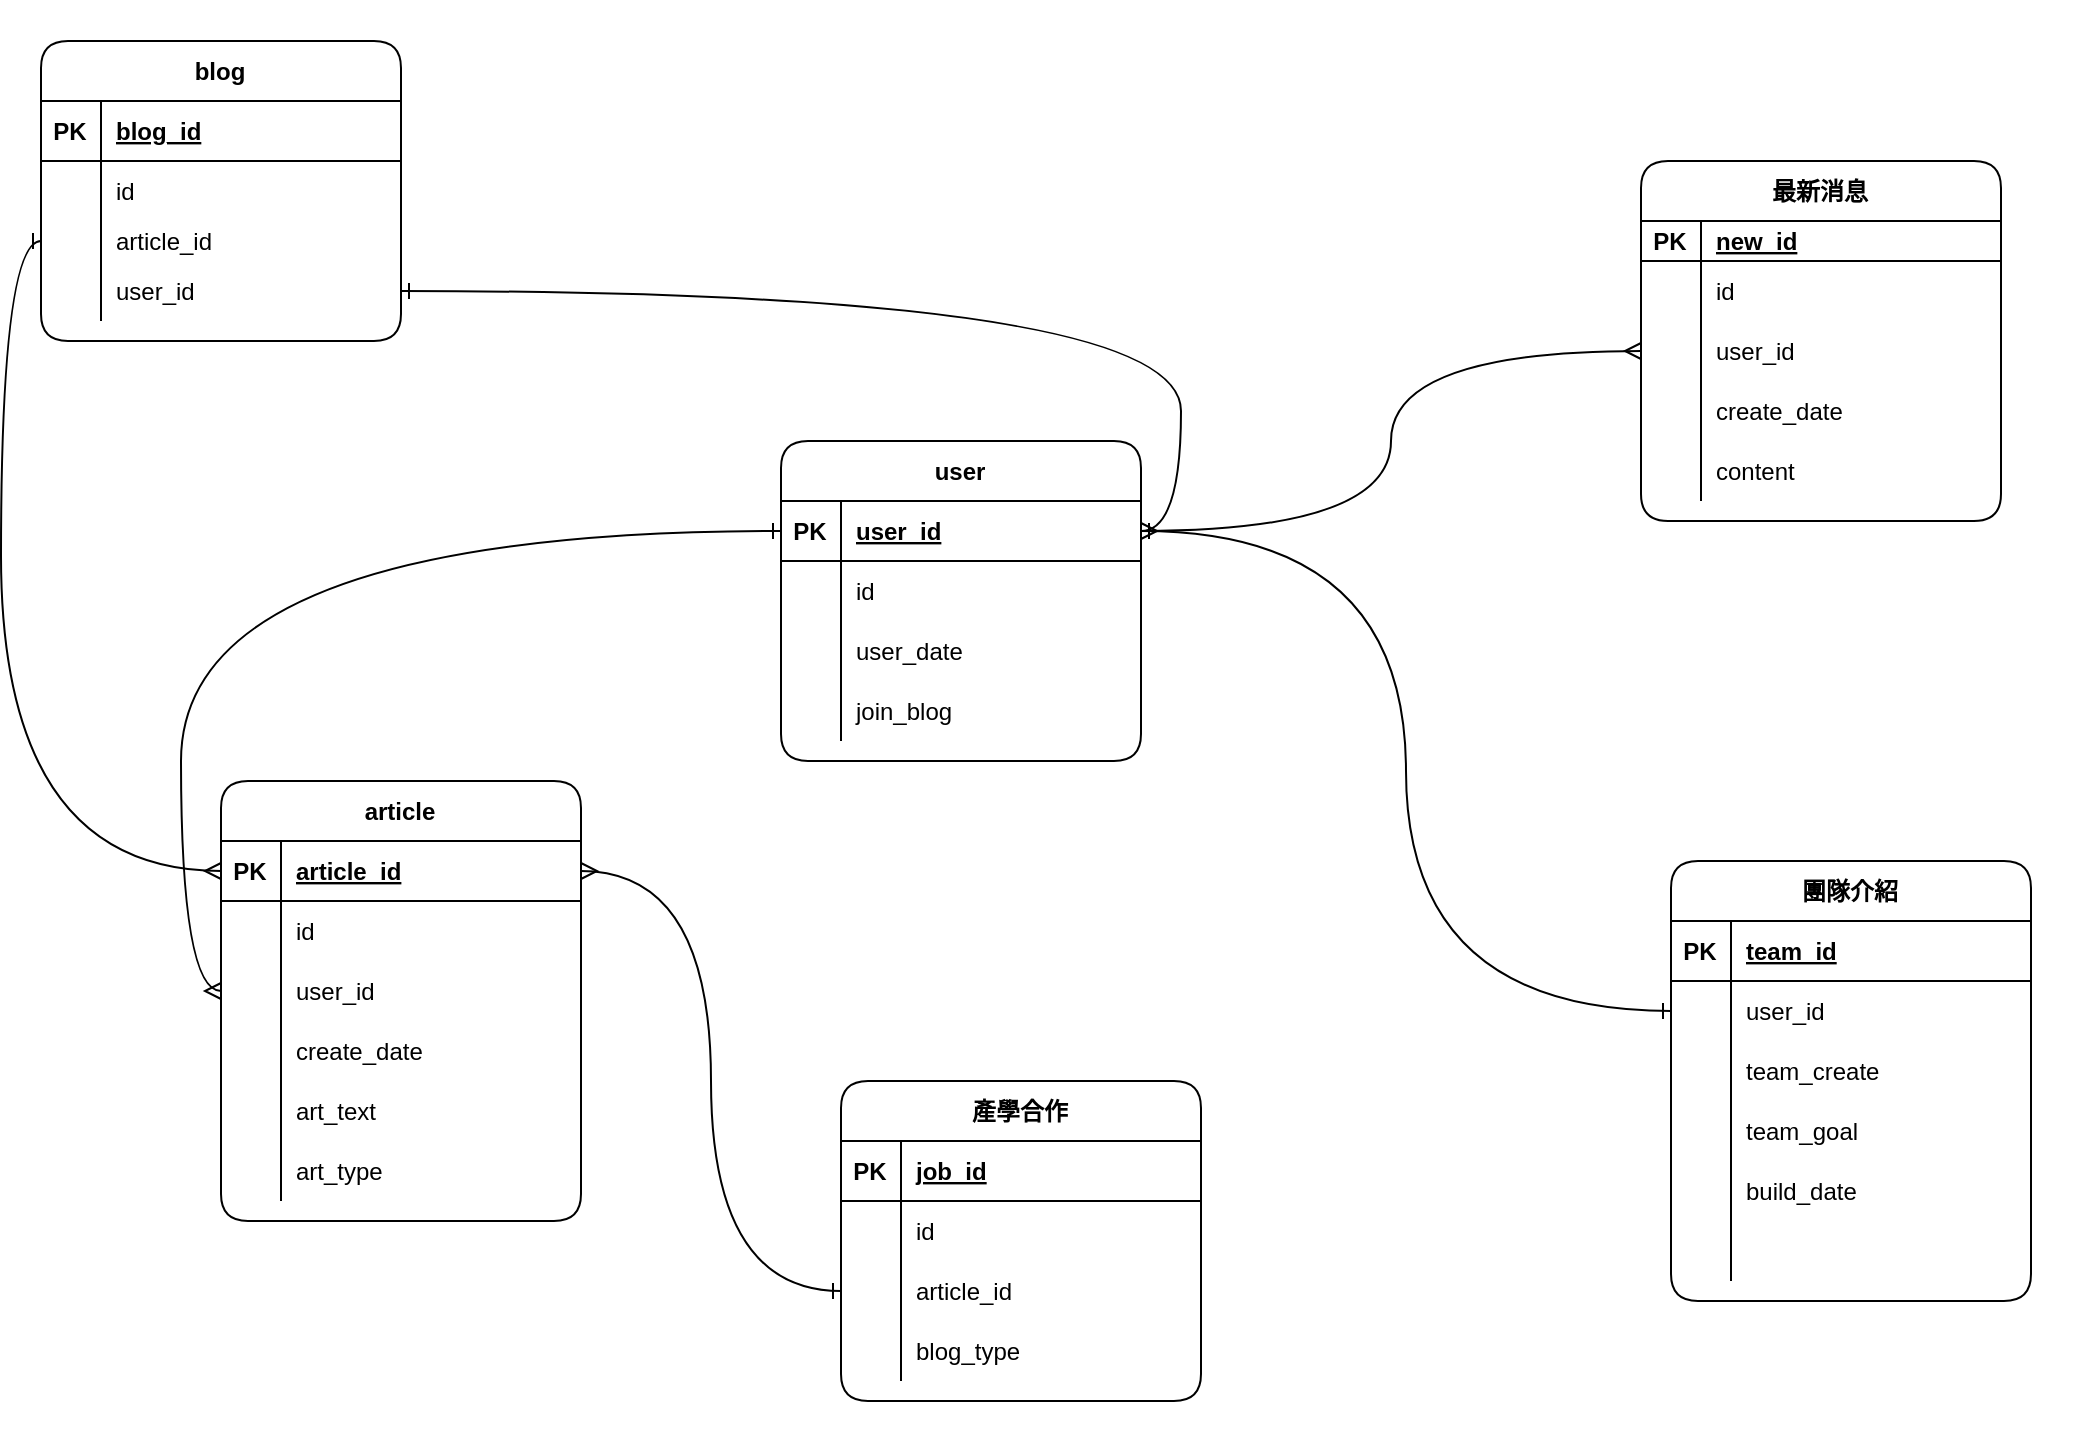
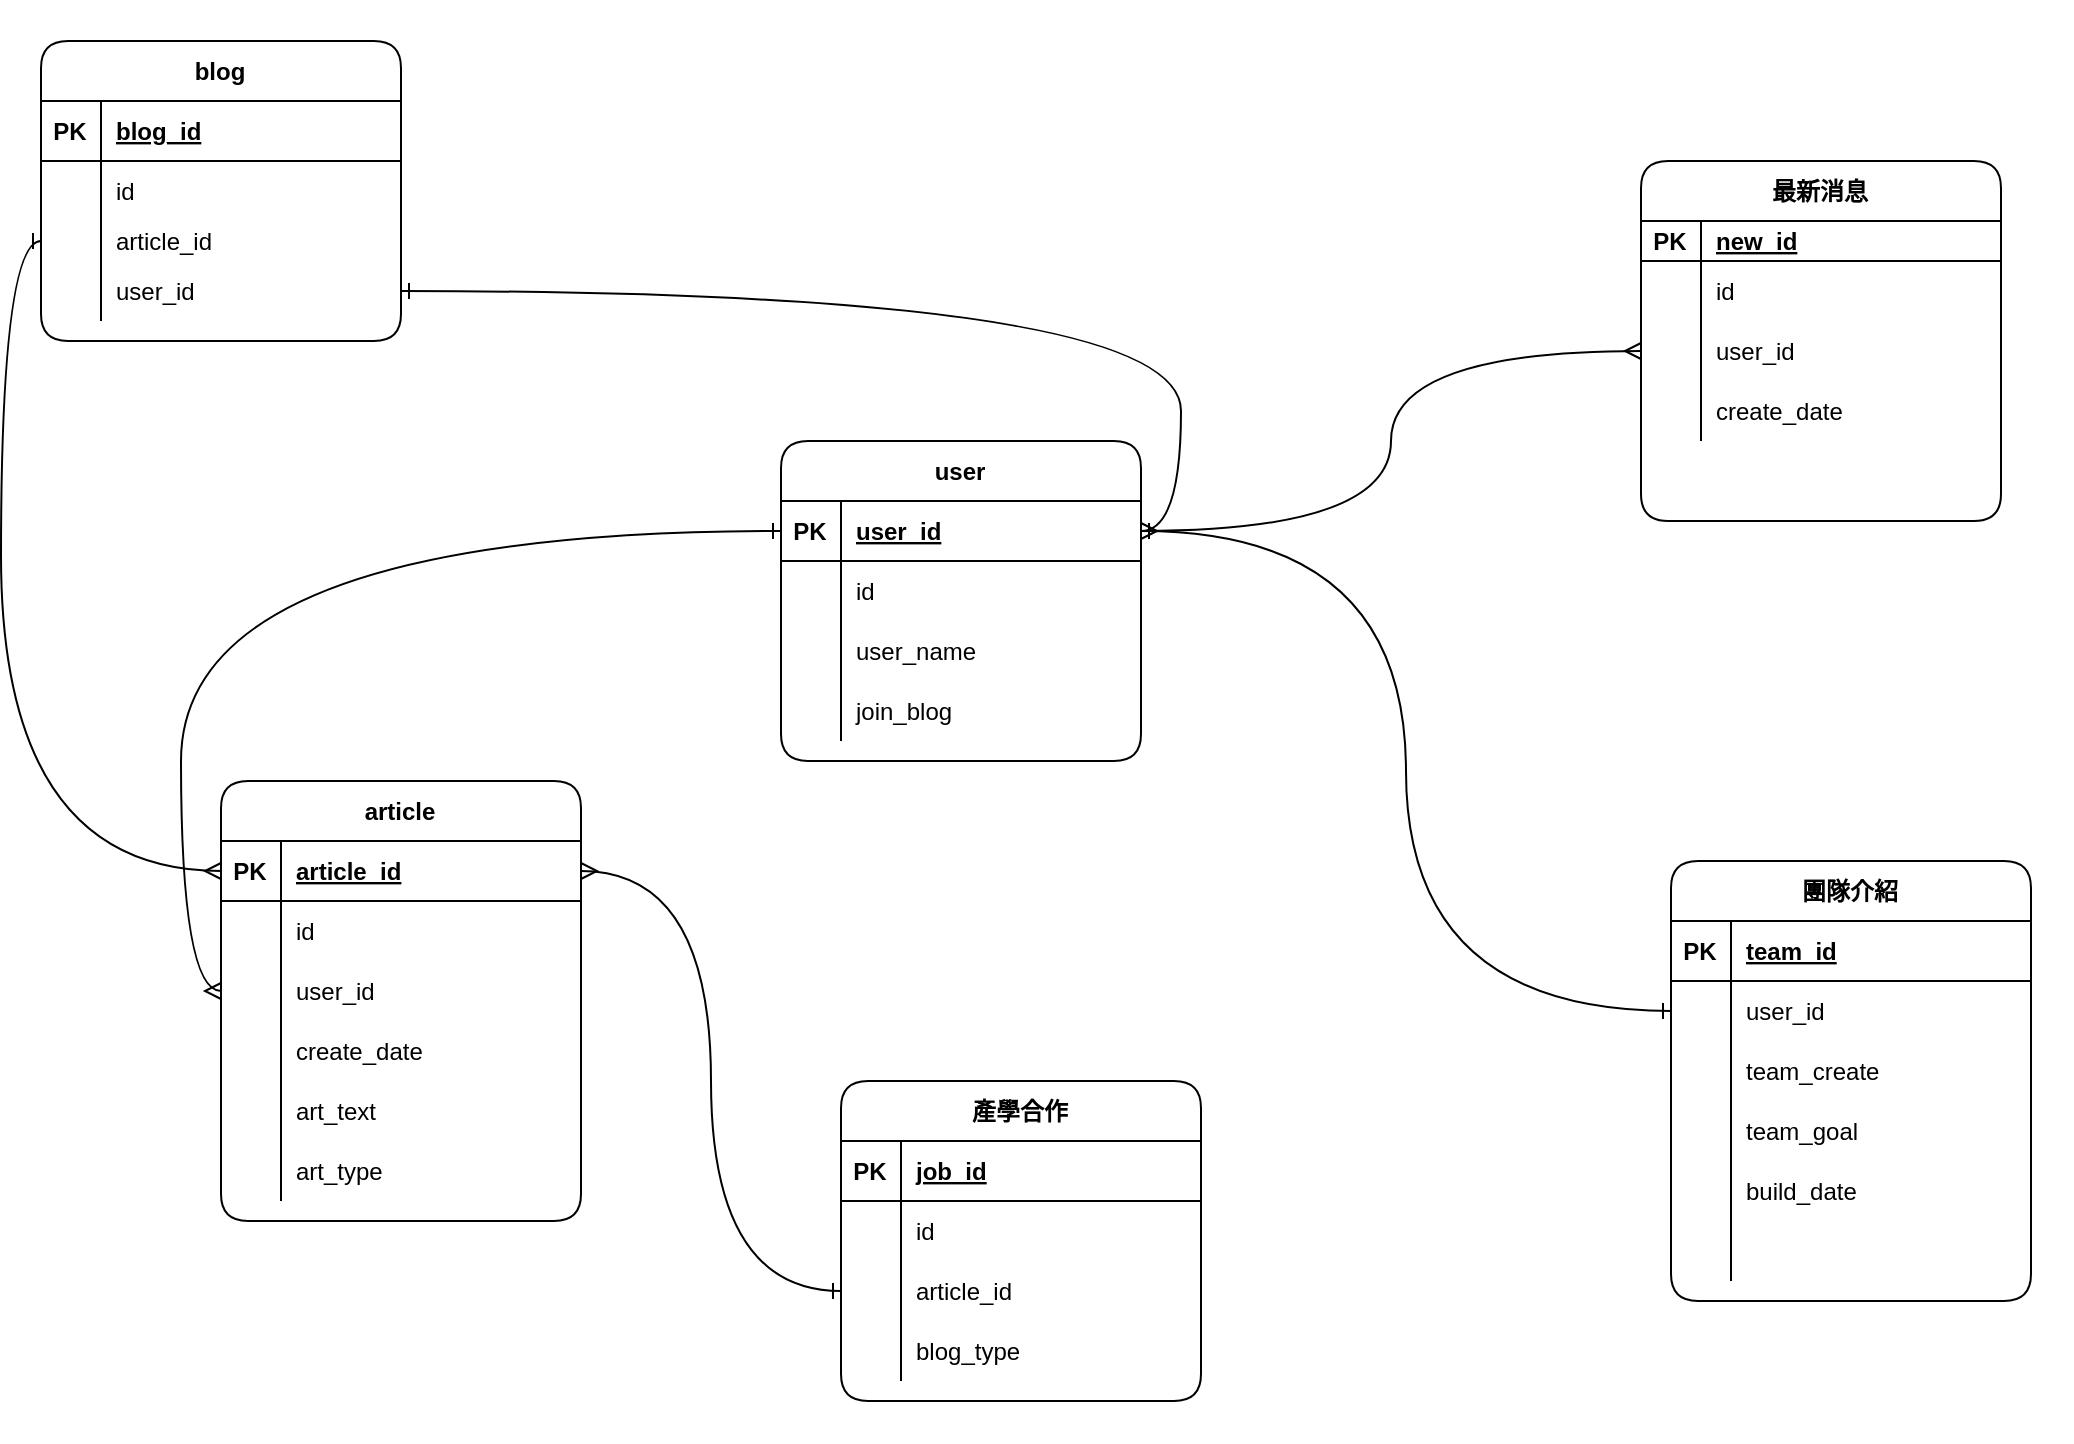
- <mxCell id="17" value="content" style="shape=partialRectangle;connectable=0;fillColor=none;top=0;left=0;bottom=0;right=0;align=left;spacingLeft=6;overflow=hidden;rounded=1;" vertex="1" parent="15"><mxGeometry x="30" width="150" height="30" as="geometry" /></mxCell>
- <mxCell id="27" value="user_date" style="shape=partialRectangle;connectable=0;fillColor=none;top=0;left=0;bottom=0;right=0;align=left;spacingLeft=6;overflow=hidden;rounded=1;" vertex="1" parent="25"><mxGeometry x="30" width="150" height="30" as="geometry" /></mxCell>
+ <mxCell id="27" value="user_name" style="shape=partialRectangle;connectable=0;fillColor=none;top=0;left=0;bottom=0;right=0;align=left;spacingLeft=6;overflow=hidden;rounded=1;" vertex="1" parent="25"><mxGeometry x="30" width="150" height="30" as="geometry" /></mxCell>
